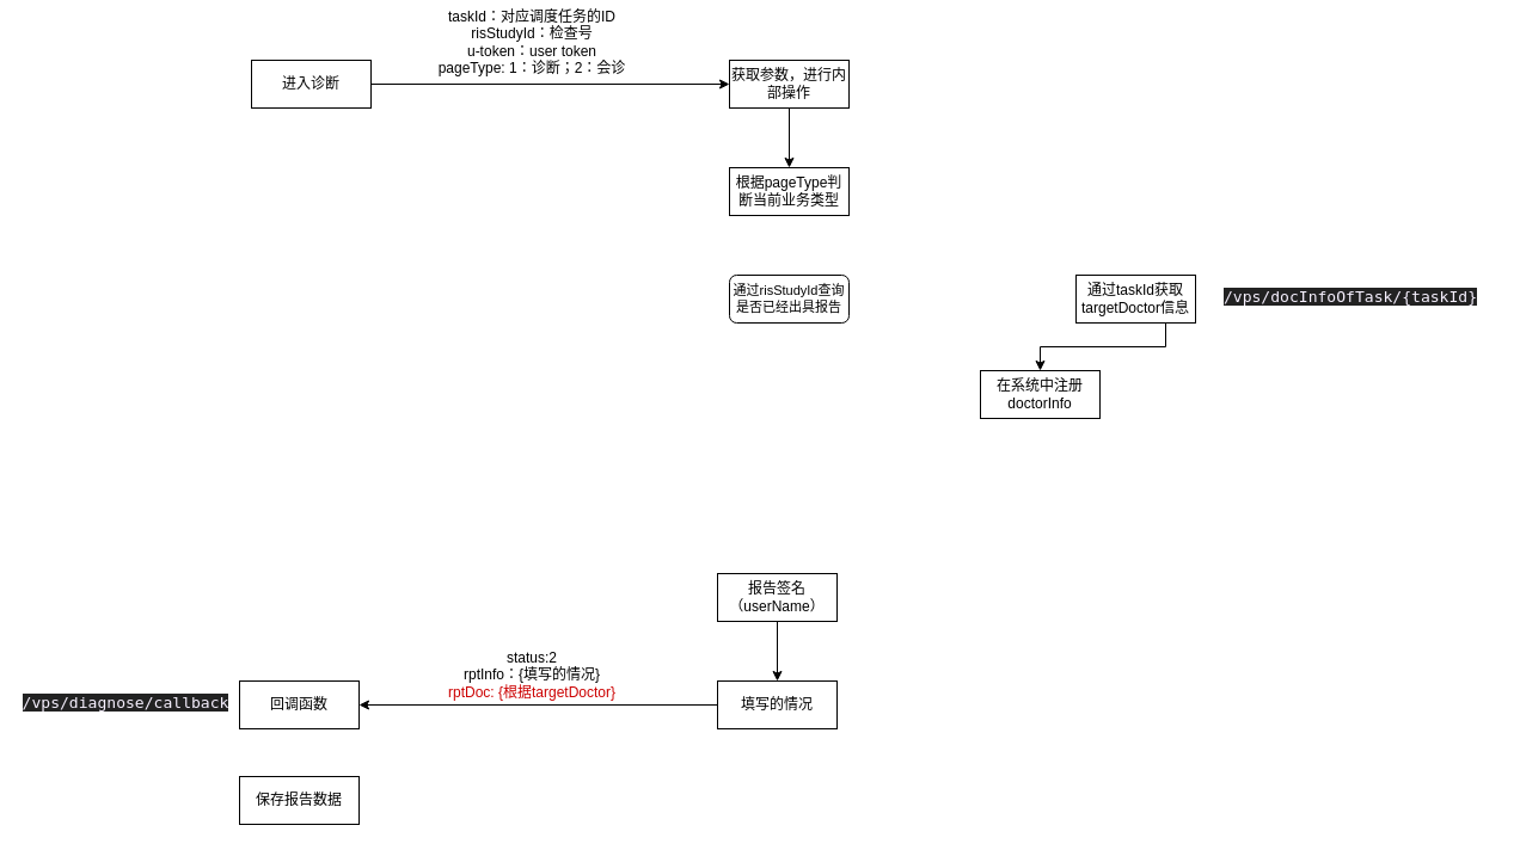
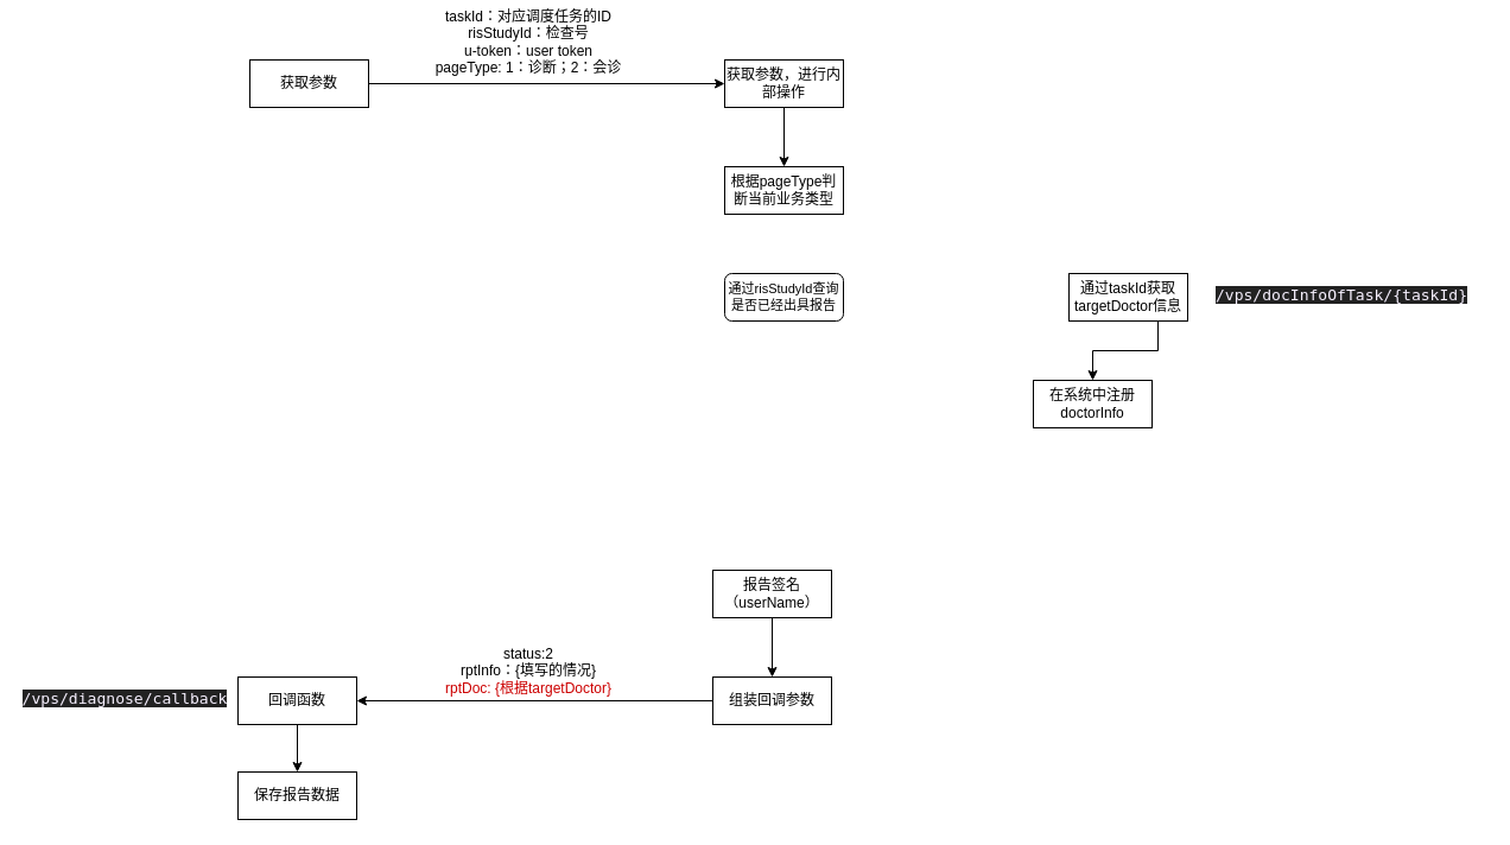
- <mxCell id="2" value="进入诊断" style="rounded=0;whiteSpace=wrap;html=1;" vertex="1" parent="1"><mxGeometry x="210" y="50" width="100" height="40" as="geometry" /></mxCell>
+ <mxCell id="2" value="获取参数" style="rounded=0;whiteSpace=wrap;html=1;" vertex="1" parent="1"><mxGeometry x="210" y="50" width="100" height="40" as="geometry" /></mxCell>
- <mxCell id="11" value="在系统中注册doctorInfo" style="rounded=0;whiteSpace=wrap;html=1;" vertex="1" parent="1"><mxGeometry x="820" y="310" width="100" height="40" as="geometry" /></mxCell>
+ <mxCell id="11" value="在系统中注册doctorInfo" style="rounded=0;whiteSpace=wrap;html=1;" vertex="1" parent="1"><mxGeometry x="870" y="320" width="100" height="40" as="geometry" /></mxCell>
- <mxCell id="14" value="填写的情况" style="rounded=0;whiteSpace=wrap;html=1;" vertex="1" parent="1"><mxGeometry x="600" y="570" width="100" height="40" as="geometry" /></mxCell>
+ <mxCell id="14" value="组装回调参数" style="rounded=0;whiteSpace=wrap;html=1;" vertex="1" parent="1"><mxGeometry x="600" y="570" width="100" height="40" as="geometry" /></mxCell>
+ <mxCell id="15" value="" style="edgeStyle=orthogonalEdgeStyle;rounded=0;orthogonalLoop=1;jettySize=auto;html=1;" edge="1" parent="1" source="16" target="20"><mxGeometry relative="1" as="geometry" /></mxCell>
